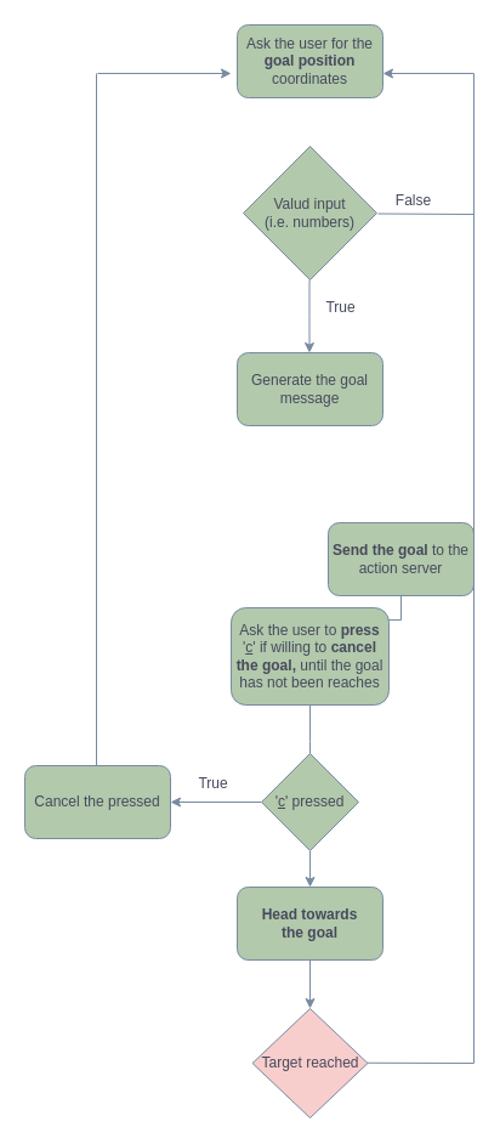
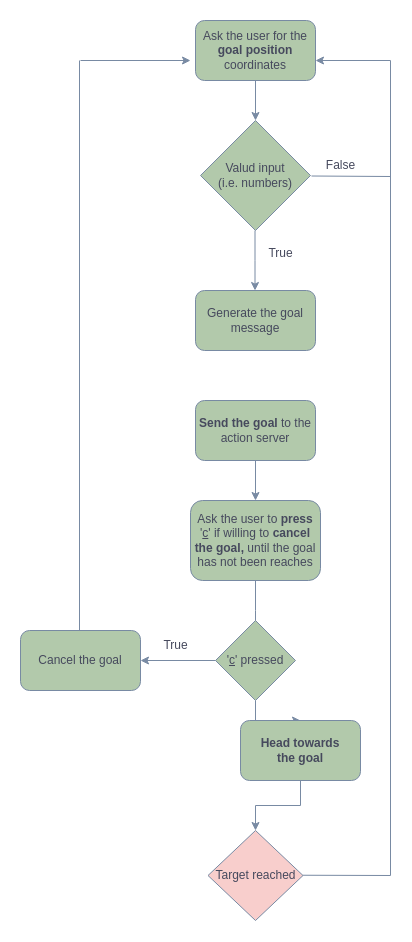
+ <mxCell id="2" value="" style="edgeStyle=orthogonalEdgeStyle;rounded=0;orthogonalLoop=1;jettySize=auto;html=1;strokeColor=#788AA3;fontColor=#46495D;fillColor=#B2C9AB;" edge="1" parent="1" source="3" target="4"><mxGeometry relative="1" as="geometry" /></mxCell>
- <mxCell id="12" value="&lt;b&gt;Send the goal&lt;/b&gt; to the action server" style="whiteSpace=wrap;html=1;fillColor=#B2C9AB;strokeColor=#788AA3;fontColor=#46495D;rounded=1;" vertex="1" parent="1"><mxGeometry x="270" y="430" width="120" height="60" as="geometry" /></mxCell>
+ <mxCell id="12" value="&lt;b&gt;Send the goal&lt;/b&gt; to the action server" style="whiteSpace=wrap;html=1;fillColor=#B2C9AB;strokeColor=#788AA3;fontColor=#46495D;rounded=1;" vertex="1" parent="1"><mxGeometry x="195" y="400" width="120" height="60" as="geometry" /></mxCell>
- <mxCell id="19" value="Cancel the pressed" style="rounded=1;whiteSpace=wrap;html=1;strokeColor=#788AA3;fontColor=#46495D;fillColor=#B2C9AB;" vertex="1" parent="1"><mxGeometry x="20" y="630" width="120" height="60" as="geometry" /></mxCell>
+ <mxCell id="19" value="Cancel the goal" style="rounded=1;whiteSpace=wrap;html=1;strokeColor=#788AA3;fontColor=#46495D;fillColor=#B2C9AB;" vertex="1" parent="1"><mxGeometry x="20" y="630" width="120" height="60" as="geometry" /></mxCell>
- <mxCell id="22" value="&lt;b&gt;Head towards &lt;br&gt;the goal&lt;/b&gt;" style="rounded=1;whiteSpace=wrap;html=1;strokeColor=#788AA3;fontColor=#46495D;fillColor=#B2C9AB;" vertex="1" parent="1"><mxGeometry x="195" y="730" width="120" height="60" as="geometry" /></mxCell>
+ <mxCell id="22" value="&lt;b&gt;Head towards &lt;br&gt;the goal&lt;/b&gt;" style="rounded=1;whiteSpace=wrap;html=1;strokeColor=#788AA3;fontColor=#46495D;fillColor=#B2C9AB;" vertex="1" parent="1"><mxGeometry x="240" y="720" width="120" height="60" as="geometry" /></mxCell>
